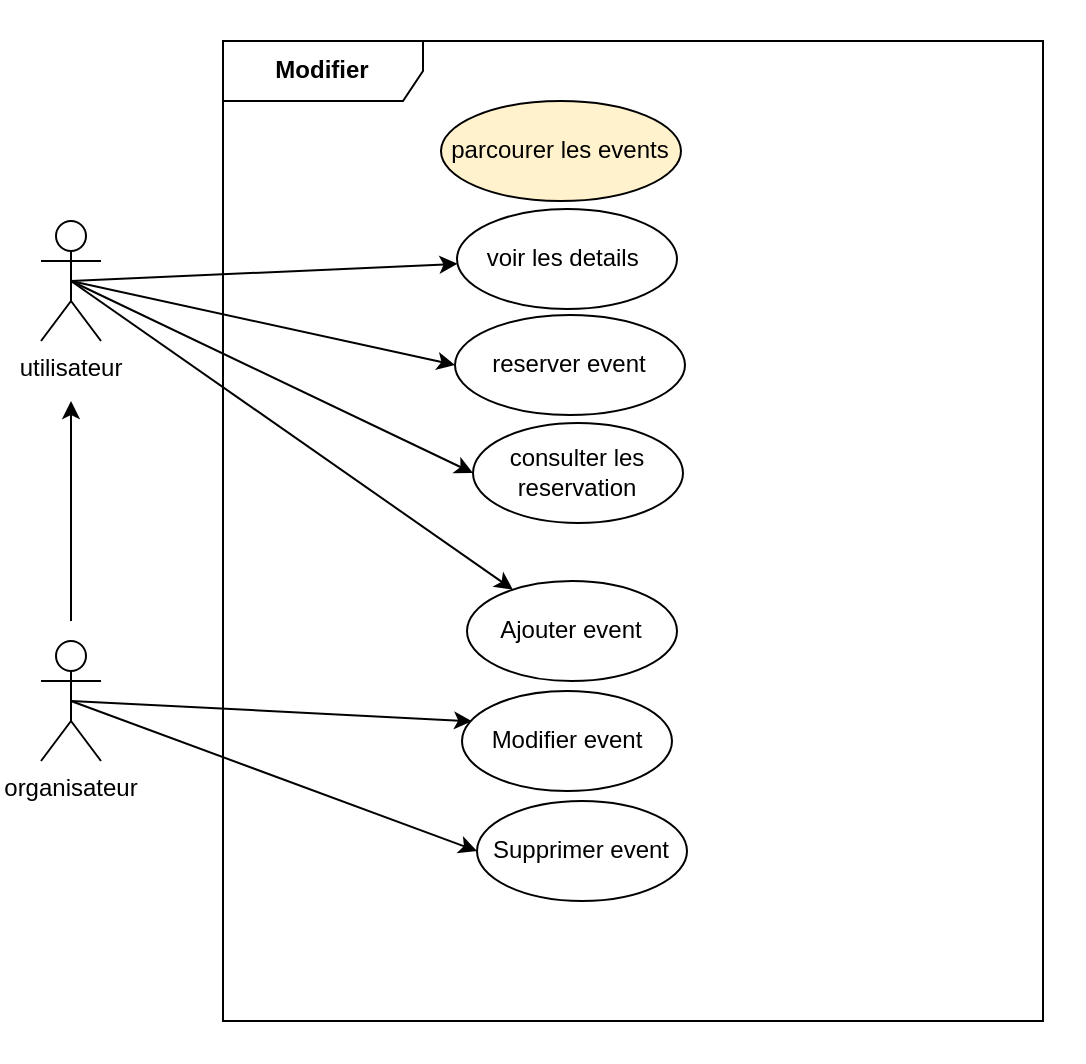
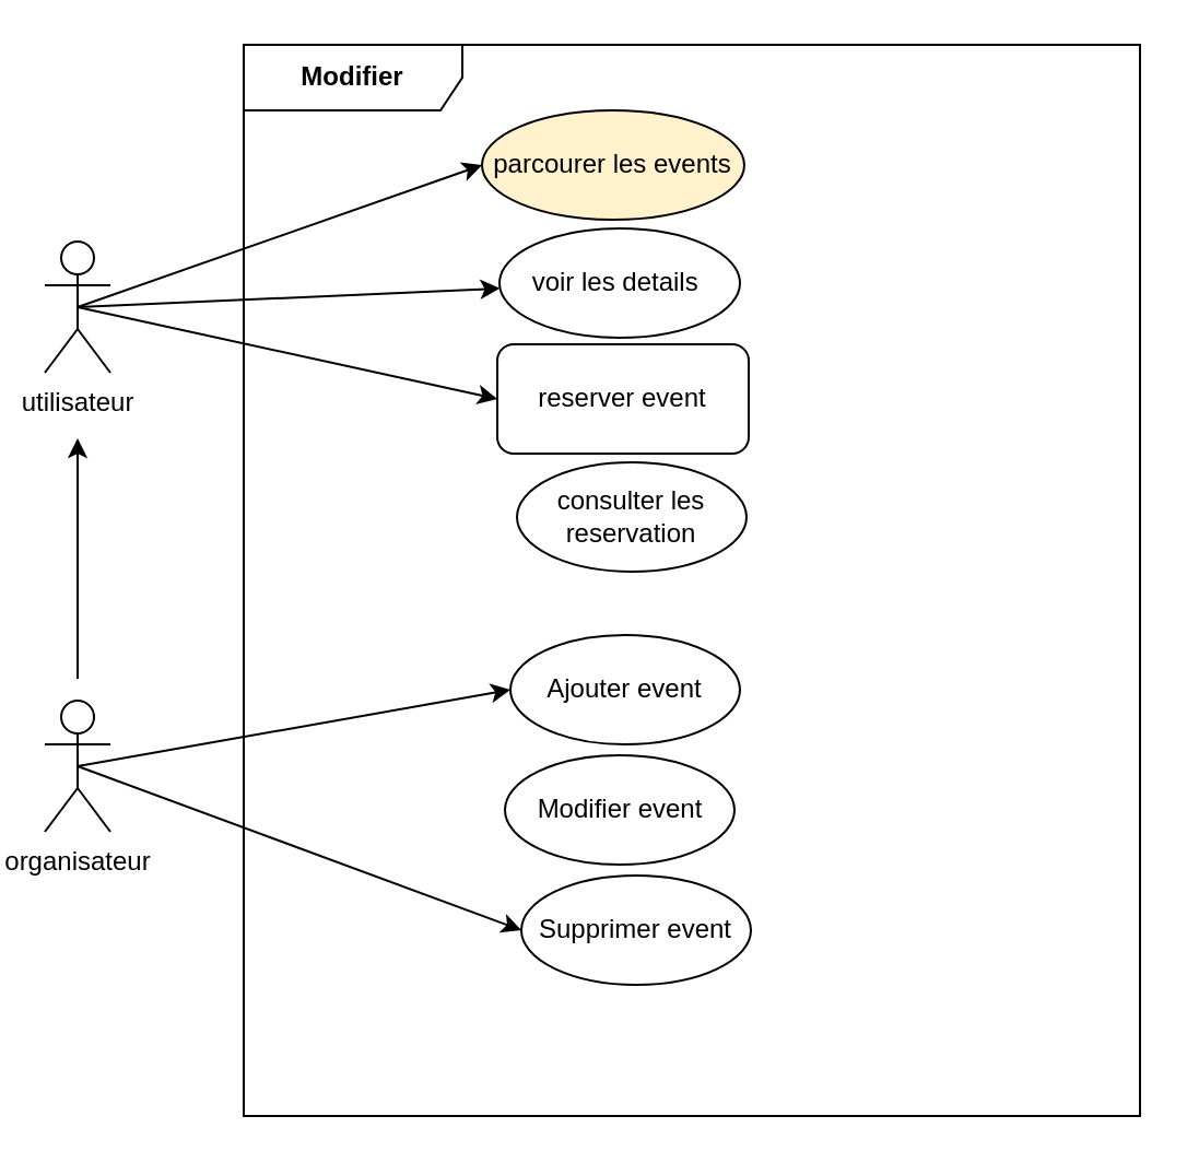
- <mxCell id="14" value="reserver event" style="ellipse;whiteSpace=wrap;html=1;" vertex="1" parent="1"><mxGeometry x="227" y="157" width="115" height="50" as="geometry" /></mxCell>
+ <mxCell id="14" value="reserver event" style="whiteSpace=wrap;html=1;rounded=1;" vertex="1" parent="1"><mxGeometry x="227" y="157" width="115" height="50" as="geometry" /></mxCell>
- <mxCell id="15" style="edgeStyle=none;html=1;exitX=0.5;exitY=0.5;exitDx=0;exitDy=0;exitPerimeter=0;entryX=0;entryY=0.5;entryDx=0;entryDy=0;" edge="1" parent="1" target="16" source="6"><mxGeometry relative="1" as="geometry"><mxPoint x="50" y="190" as="sourcePoint" /></mxGeometry></mxCell>
- <mxCell id="4" style="edgeStyle=none;html=1;exitX=0.5;exitY=0.5;exitDx=0;exitDy=0;exitPerimeter=0;" edge="1" parent="1" source="6" target="17"><mxGeometry relative="1" as="geometry" /></mxCell>
+ <mxCell id="4" style="edgeStyle=none;html=1;exitX=0.5;exitY=0.5;exitDx=0;exitDy=0;exitPerimeter=0;entryX=0;entryY=0.5;entryDx=0;entryDy=0;" edge="1" parent="1" source="6" target="12"><mxGeometry relative="1" as="geometry" /></mxCell>
+ <mxCell id="7" style="edgeStyle=none;html=1;exitX=0.5;exitY=0.5;exitDx=0;exitDy=0;exitPerimeter=0;entryX=0;entryY=0.5;entryDx=0;entryDy=0;" edge="1" parent="1" source="10" target="17"><mxGeometry relative="1" as="geometry" /></mxCell>
- <mxCell id="8" style="edgeStyle=none;html=1;exitX=0.5;exitY=0.5;exitDx=0;exitDy=0;exitPerimeter=0;entryX=0.048;entryY=0.303;entryDx=0;entryDy=0;entryPerimeter=0;" edge="1" parent="1" source="10" target="18"><mxGeometry relative="1" as="geometry" /></mxCell>
